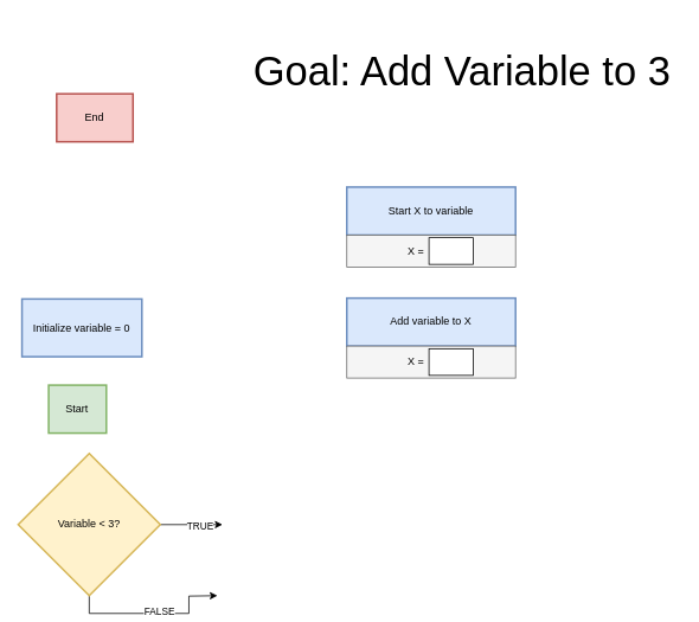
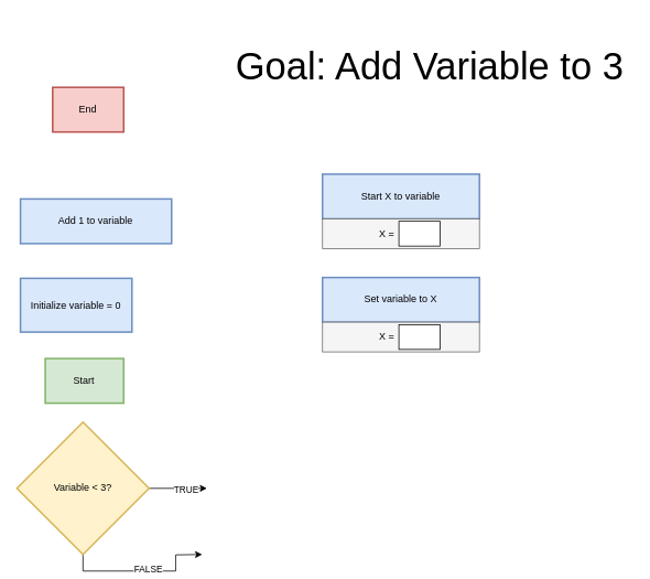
+ <mxCell id="20" value="Add 1 to variable" style="whiteSpace=wrap;strokeWidth=2;movable=1;resizable=1;rotatable=1;deletable=1;editable=1;locked=0;connectable=1;fillColor=#dae8fc;strokeColor=#6c8ebf;" parent="12" vertex="1"><mxGeometry x="24.27" y="240" width="183" height="54" as="geometry" /></mxCell>
- <mxCell id="8" value="Add variable to X" style="whiteSpace=wrap;strokeWidth=2;movable=0;resizable=0;rotatable=0;deletable=0;editable=0;locked=1;connectable=0;fillColor=#dae8fc;strokeColor=#6c8ebf;" vertex="1" parent="7"><mxGeometry width="190" height="54" as="geometry" /></mxCell>
+ <mxCell id="8" value="Set variable to X" style="whiteSpace=wrap;strokeWidth=2;movable=0;resizable=0;rotatable=0;deletable=0;editable=0;locked=1;connectable=0;fillColor=#dae8fc;strokeColor=#6c8ebf;" vertex="1" parent="7"><mxGeometry width="190" height="54" as="geometry" /></mxCell>
- <mxCell id="13" value="Start" style="whiteSpace=wrap;strokeWidth=2;fillColor=#d5e8d4;strokeColor=#82b366;" parent="12" vertex="1"><mxGeometry x="54.27" y="433" width="65" height="54" as="geometry" /></mxCell>
+ <mxCell id="13" value="Start" style="whiteSpace=wrap;strokeWidth=2;fillColor=#d5e8d4;strokeColor=#82b366;" parent="12" vertex="1"><mxGeometry x="54.27" y="433" width="95" height="54" as="geometry" /></mxCell>
